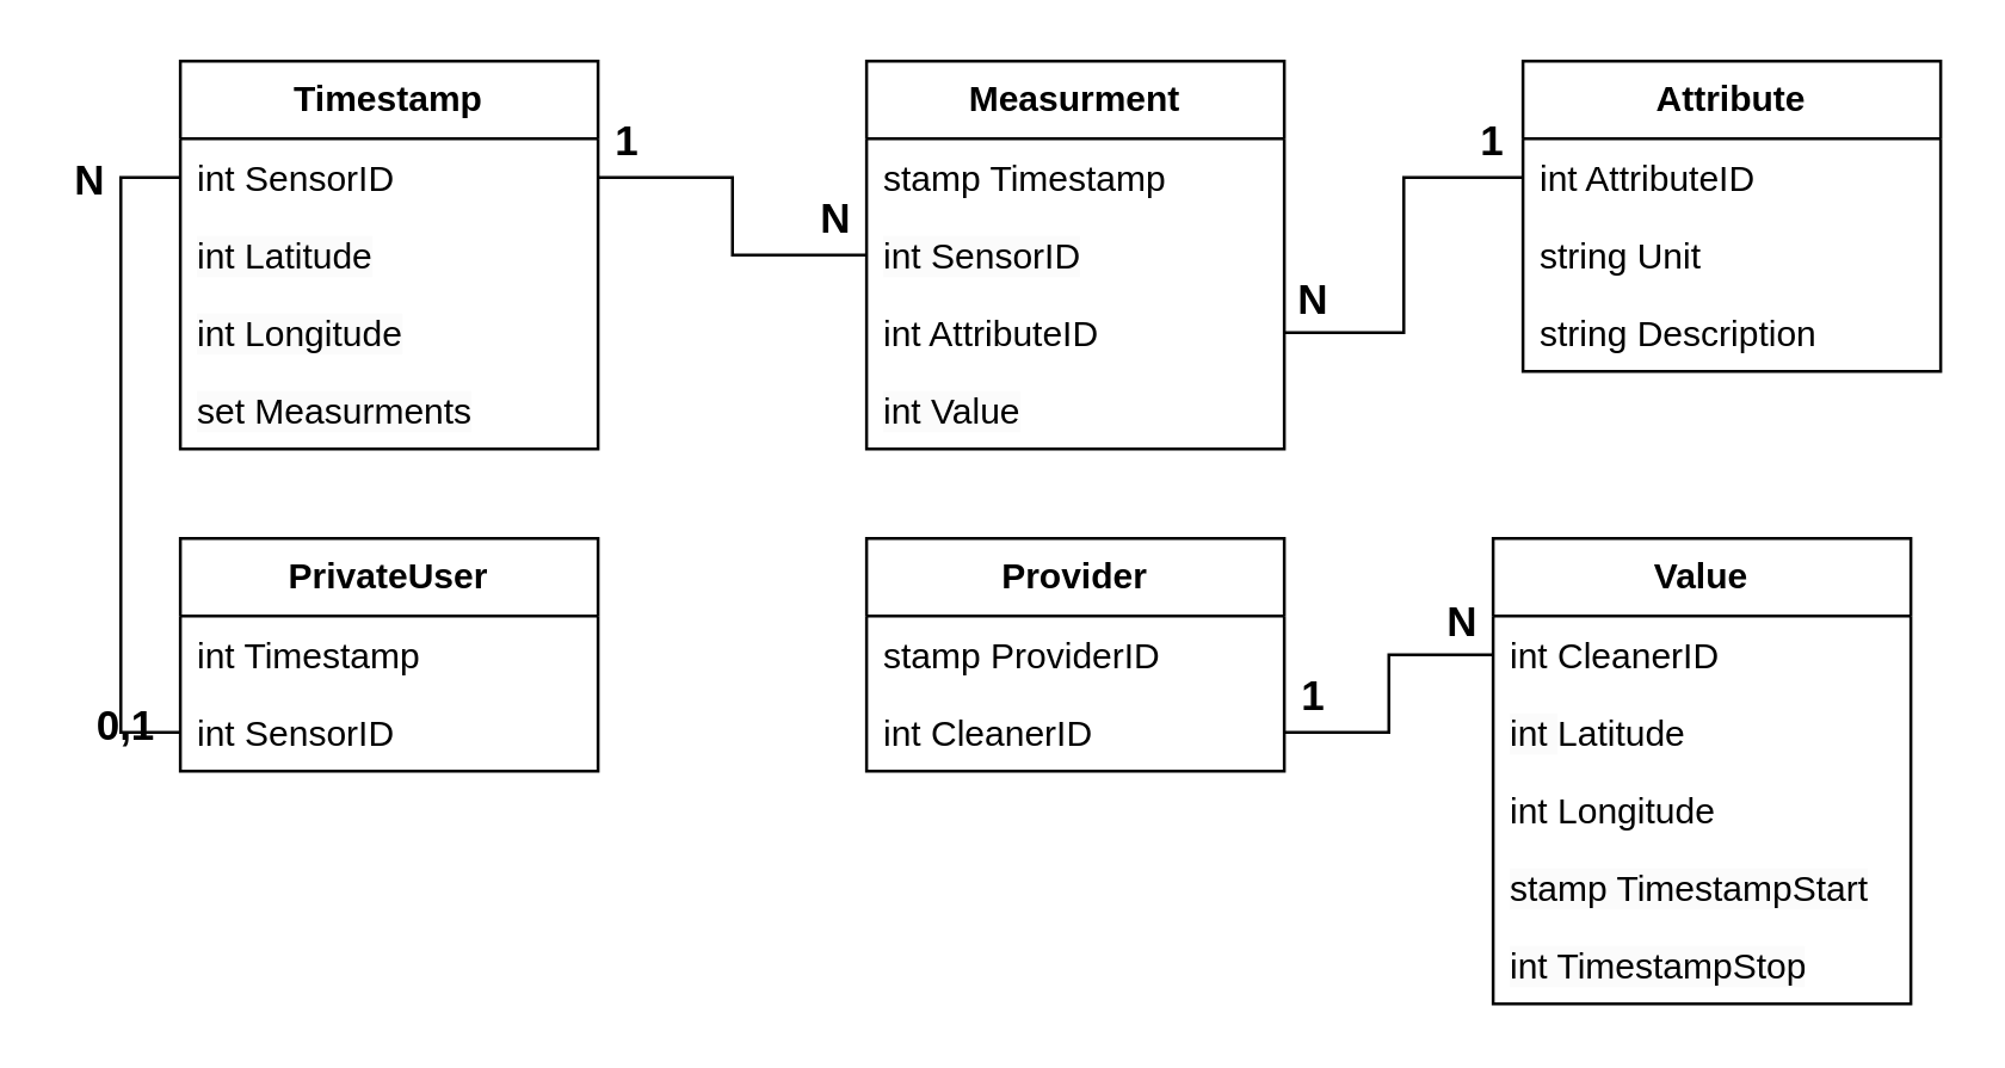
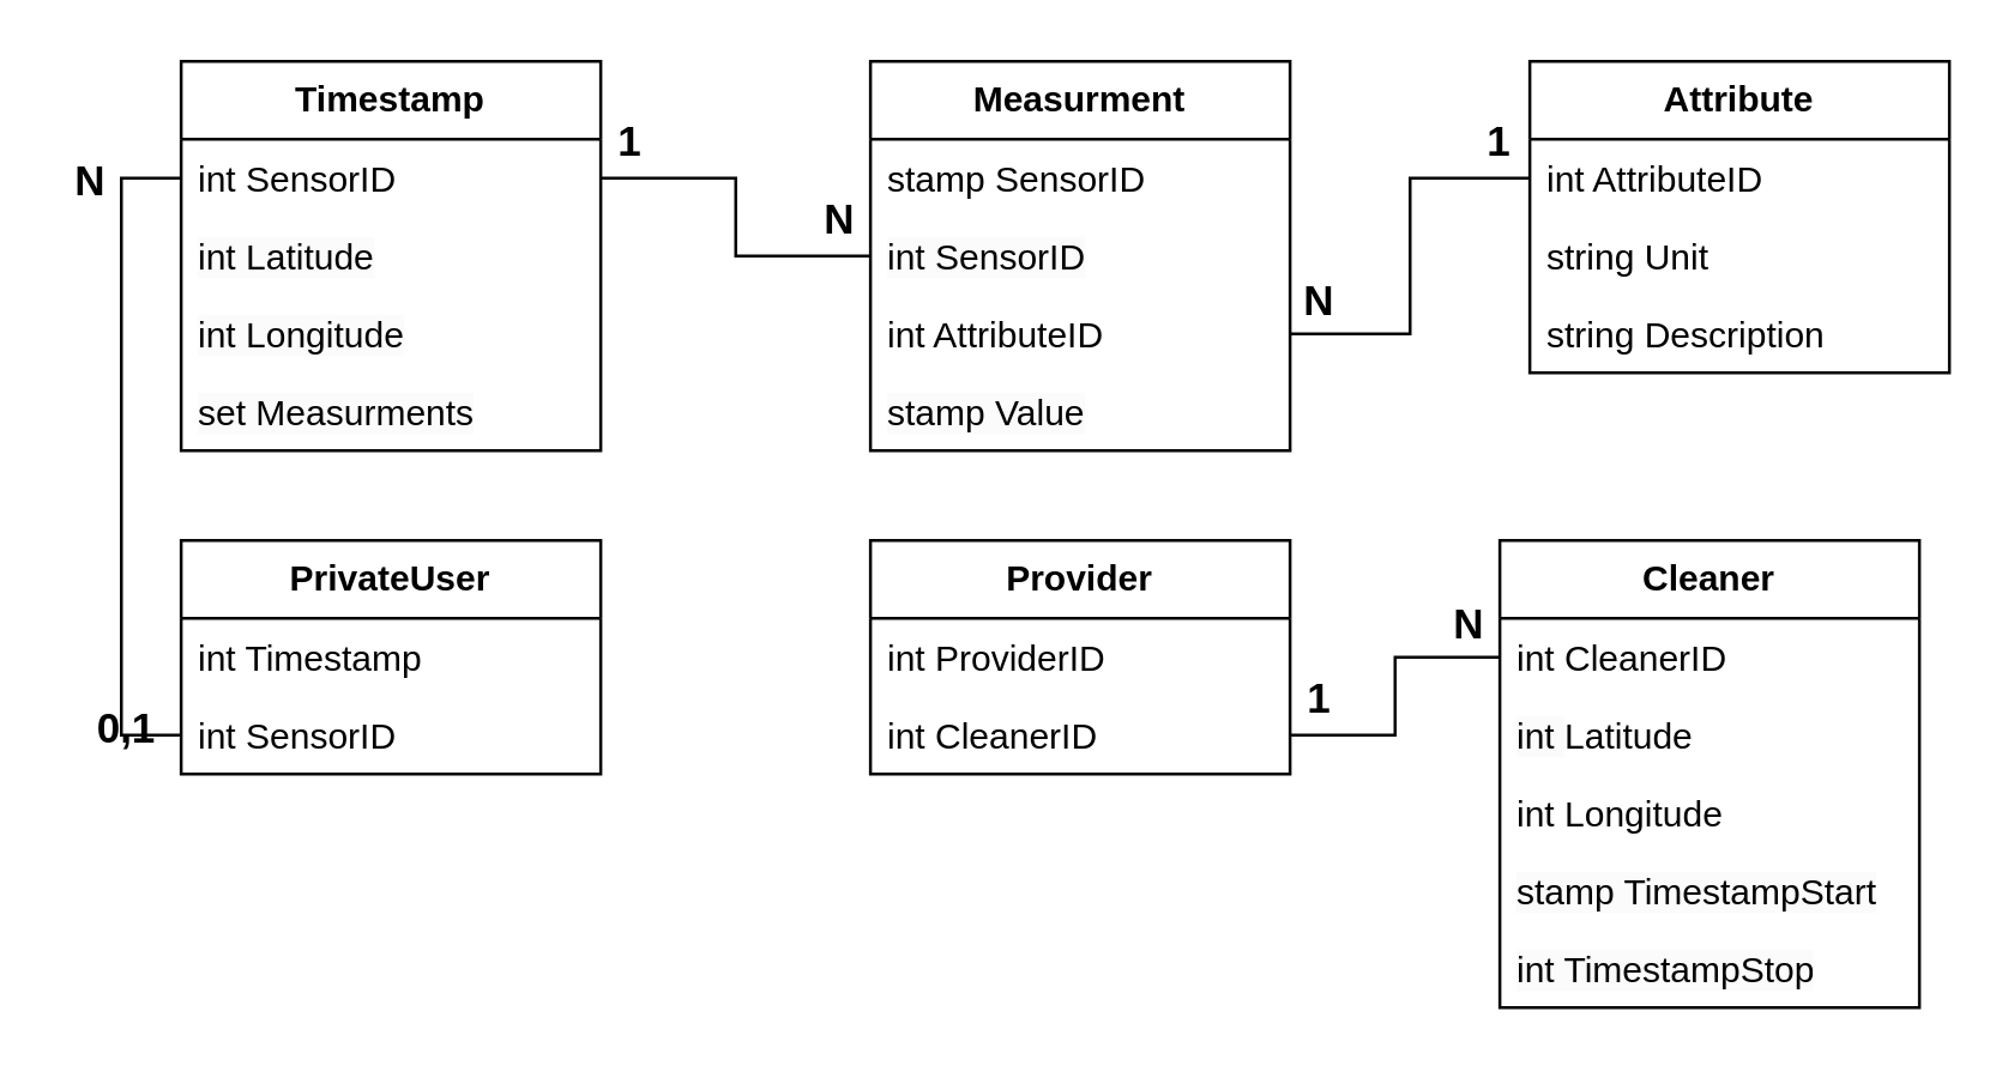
- <mxCell id="8" value="stamp Timestamp&amp;nbsp;" style="text;strokeColor=none;fillColor=none;align=left;verticalAlign=top;spacingLeft=4;spacingRight=4;overflow=hidden;rotatable=0;points=[[0,0.5],[1,0.5]];portConstraint=eastwest;whiteSpace=wrap;html=1;" vertex="1" parent="7"><mxGeometry y="26" width="140" height="26" as="geometry" /></mxCell>
+ <mxCell id="8" value="stamp SensorID&amp;nbsp;" style="text;strokeColor=none;fillColor=none;align=left;verticalAlign=top;spacingLeft=4;spacingRight=4;overflow=hidden;rotatable=0;points=[[0,0.5],[1,0.5]];portConstraint=eastwest;whiteSpace=wrap;html=1;" vertex="1" parent="7"><mxGeometry y="26" width="140" height="26" as="geometry" /></mxCell>
- <mxCell id="11" value="&lt;span style=&quot;color: rgb(0, 0, 0); font-family: Helvetica; font-size: 12px; font-style: normal; font-variant-ligatures: normal; font-variant-caps: normal; font-weight: 400; letter-spacing: normal; orphans: 2; text-align: left; text-indent: 0px; text-transform: none; widows: 2; word-spacing: 0px; -webkit-text-stroke-width: 0px; white-space: normal; background-color: rgb(251, 251, 251); text-decoration-thickness: initial; text-decoration-style: initial; text-decoration-color: initial; display: inline !important; float: none;&quot;&gt;int Value&lt;/span&gt;" style="text;strokeColor=none;fillColor=none;align=left;verticalAlign=top;spacingLeft=4;spacingRight=4;overflow=hidden;rotatable=0;points=[[0,0.5],[1,0.5]];portConstraint=eastwest;whiteSpace=wrap;html=1;" vertex="1" parent="7"><mxGeometry y="104" width="140" height="26" as="geometry" /></mxCell>
+ <mxCell id="11" value="&lt;span style=&quot;color: rgb(0, 0, 0); font-family: Helvetica; font-size: 12px; font-style: normal; font-variant-ligatures: normal; font-variant-caps: normal; font-weight: 400; letter-spacing: normal; orphans: 2; text-align: left; text-indent: 0px; text-transform: none; widows: 2; word-spacing: 0px; -webkit-text-stroke-width: 0px; white-space: normal; background-color: rgb(251, 251, 251); text-decoration-thickness: initial; text-decoration-style: initial; text-decoration-color: initial; display: inline !important; float: none;&quot;&gt;stamp Value&lt;/span&gt;" style="text;strokeColor=none;fillColor=none;align=left;verticalAlign=top;spacingLeft=4;spacingRight=4;overflow=hidden;rotatable=0;points=[[0,0.5],[1,0.5]];portConstraint=eastwest;whiteSpace=wrap;html=1;" vertex="1" parent="7"><mxGeometry y="104" width="140" height="26" as="geometry" /></mxCell>
- <mxCell id="19" value="Value" style="swimlane;fontStyle=1;childLayout=stackLayout;horizontal=1;startSize=26;fillColor=none;horizontalStack=0;resizeParent=1;resizeParentMax=0;resizeLast=0;collapsible=1;marginBottom=0;whiteSpace=wrap;html=1;" vertex="1" parent="1"><mxGeometry x="499.95" y="180" width="140" height="156" as="geometry" /></mxCell>
+ <mxCell id="19" value="Cleaner" style="swimlane;fontStyle=1;childLayout=stackLayout;horizontal=1;startSize=26;fillColor=none;horizontalStack=0;resizeParent=1;resizeParentMax=0;resizeLast=0;collapsible=1;marginBottom=0;whiteSpace=wrap;html=1;" vertex="1" parent="1"><mxGeometry x="499.95" y="180" width="140" height="156" as="geometry" /></mxCell>
- <mxCell id="17" value="stamp ProviderID" style="text;strokeColor=none;fillColor=none;align=left;verticalAlign=top;spacingLeft=4;spacingRight=4;overflow=hidden;rotatable=0;points=[[0,0.5],[1,0.5]];portConstraint=eastwest;whiteSpace=wrap;html=1;" vertex="1" parent="16"><mxGeometry y="26" width="140" height="26" as="geometry" /></mxCell>
+ <mxCell id="17" value="int ProviderID" style="text;strokeColor=none;fillColor=none;align=left;verticalAlign=top;spacingLeft=4;spacingRight=4;overflow=hidden;rotatable=0;points=[[0,0.5],[1,0.5]];portConstraint=eastwest;whiteSpace=wrap;html=1;" vertex="1" parent="16"><mxGeometry y="26" width="140" height="26" as="geometry" /></mxCell>
